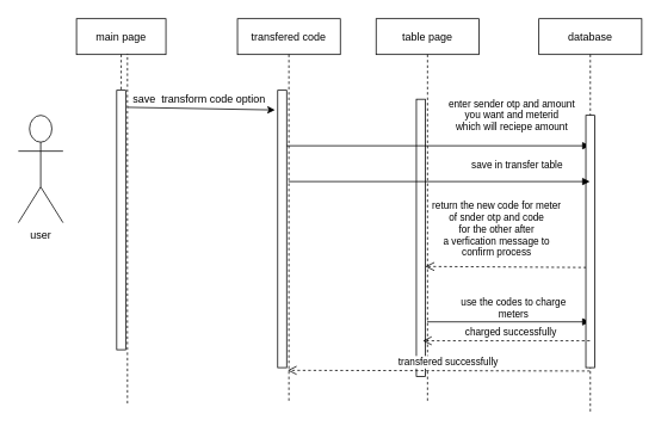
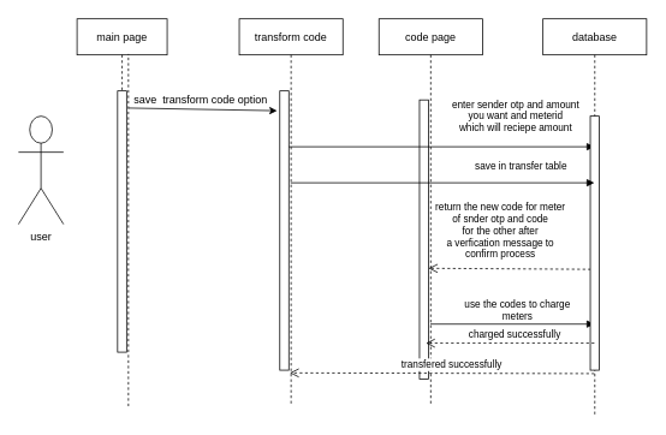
- <mxCell id="4" value="transfered code" style="shape=umlLifeline;perimeter=lifelinePerimeter;container=1;collapsible=0;recursiveResize=0;rounded=0;shadow=0;strokeWidth=1;" vertex="1" parent="1"><mxGeometry x="265" y="20" width="115" height="430" as="geometry" /></mxCell>
+ <mxCell id="4" value="transform code" style="shape=umlLifeline;perimeter=lifelinePerimeter;container=1;collapsible=0;recursiveResize=0;rounded=0;shadow=0;strokeWidth=1;" vertex="1" parent="1"><mxGeometry x="265" y="20" width="115" height="430" as="geometry" /></mxCell>
- <mxCell id="7" value="table page" style="shape=umlLifeline;perimeter=lifelinePerimeter;container=1;collapsible=0;recursiveResize=0;rounded=0;shadow=0;strokeWidth=1;" vertex="1" parent="1"><mxGeometry x="420" y="20" width="115" height="430" as="geometry" /></mxCell>
+ <mxCell id="7" value="code page" style="shape=umlLifeline;perimeter=lifelinePerimeter;container=1;collapsible=0;recursiveResize=0;rounded=0;shadow=0;strokeWidth=1;" vertex="1" parent="1"><mxGeometry x="420" y="20" width="115" height="430" as="geometry" /></mxCell>
